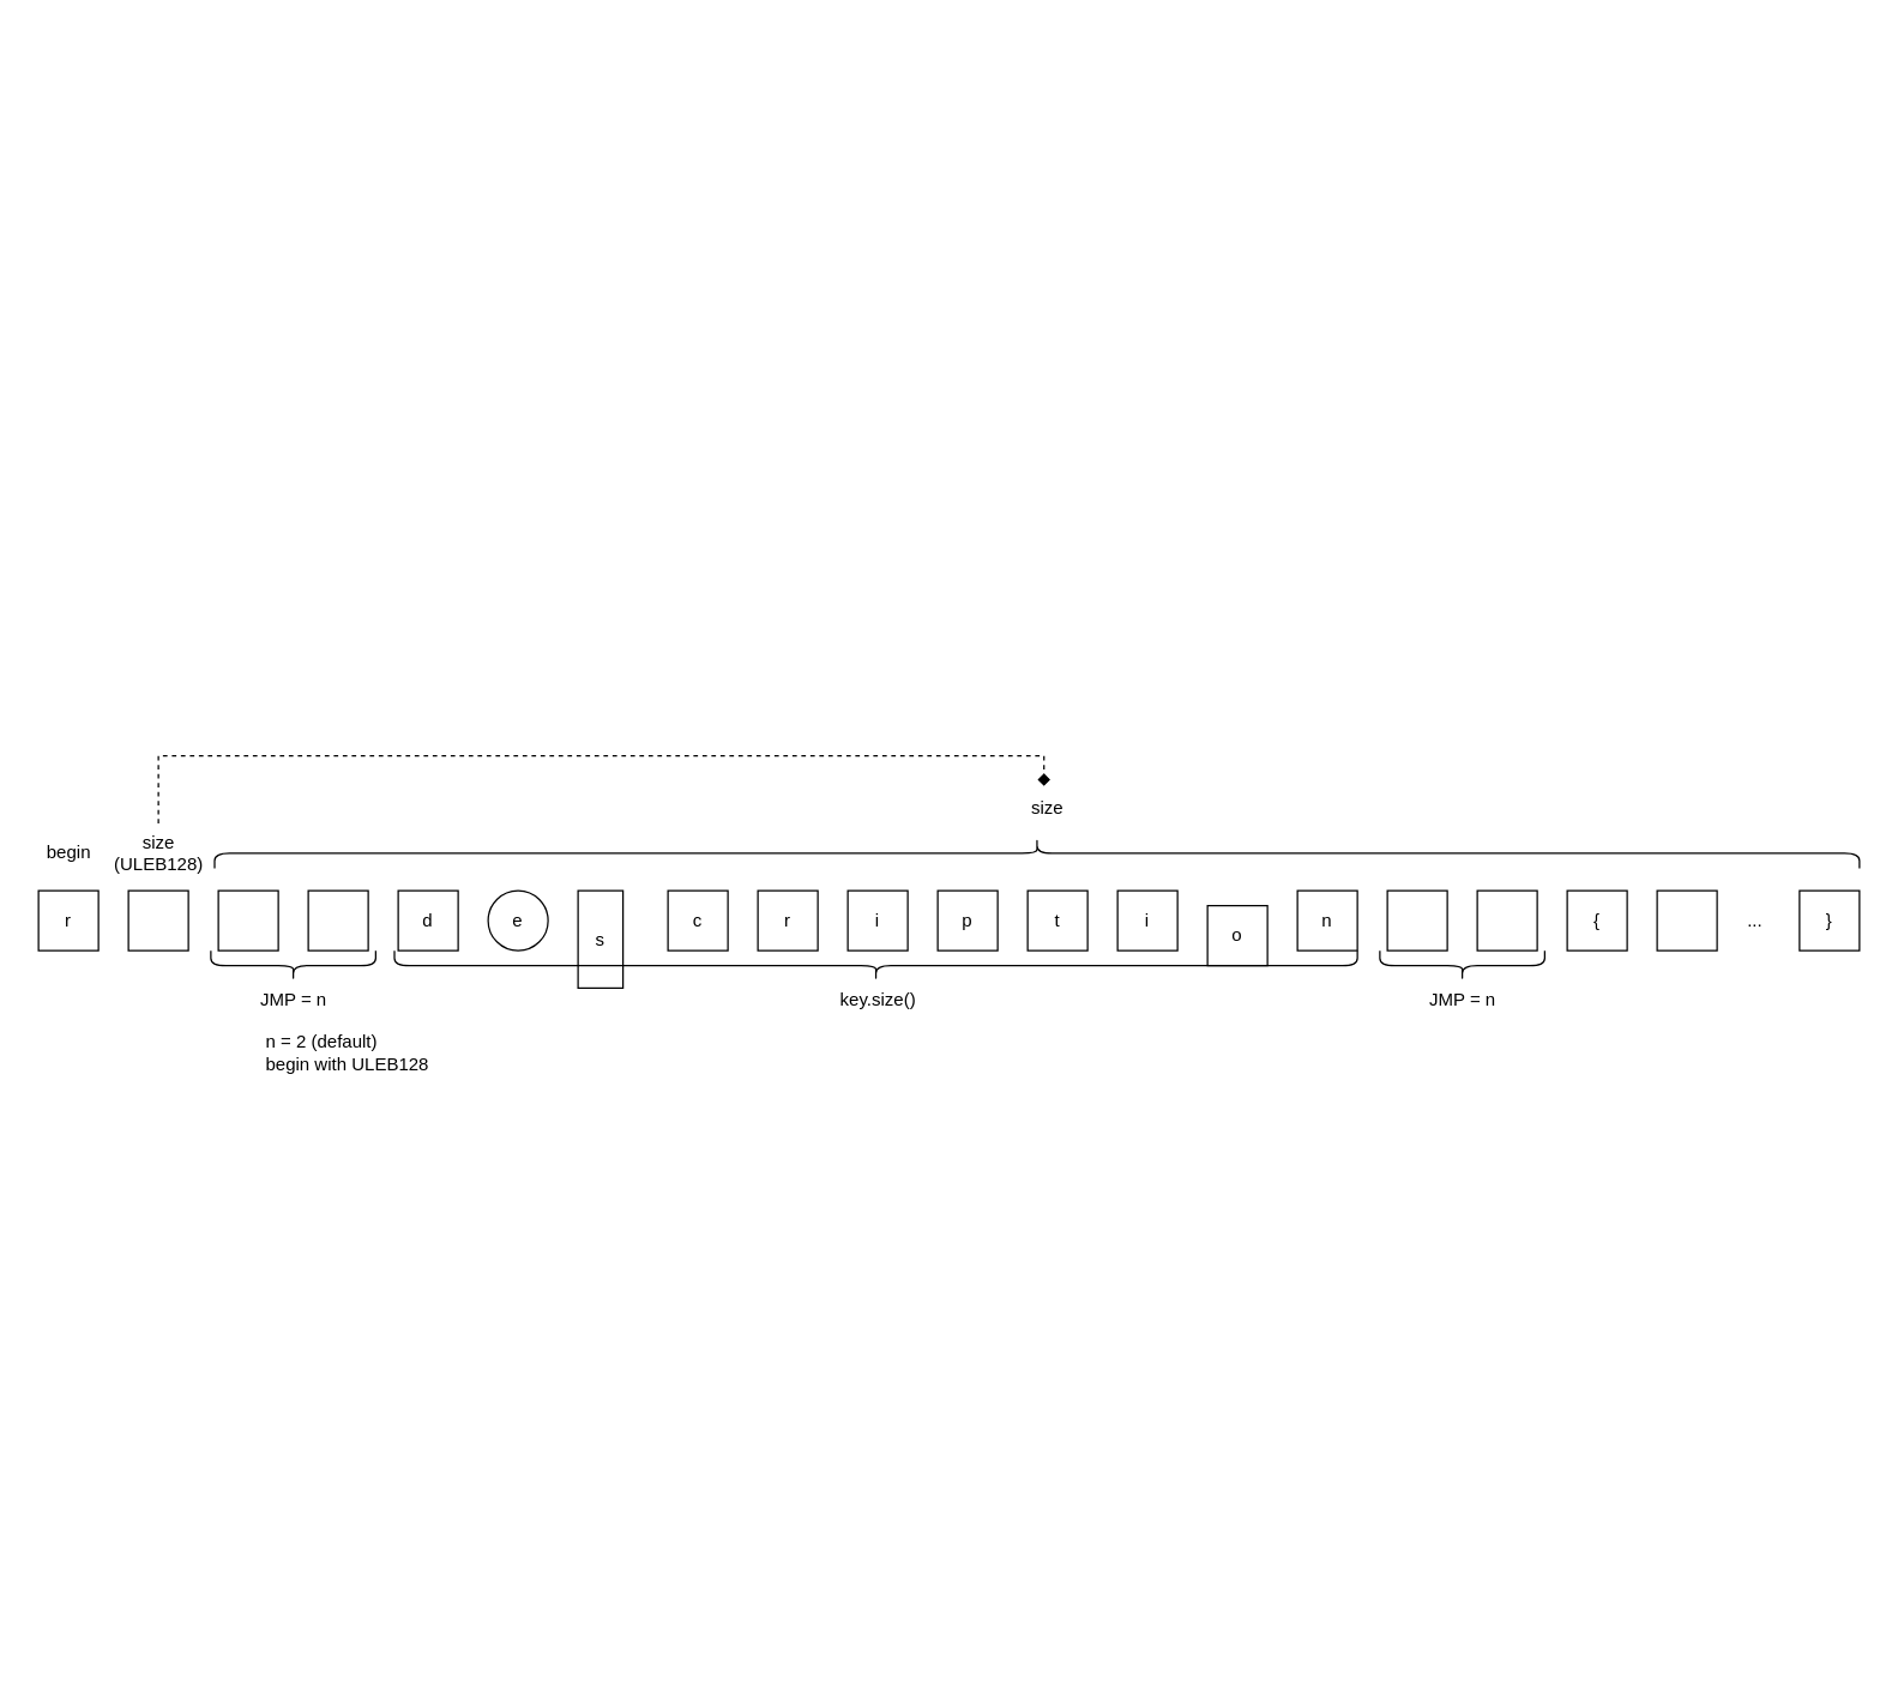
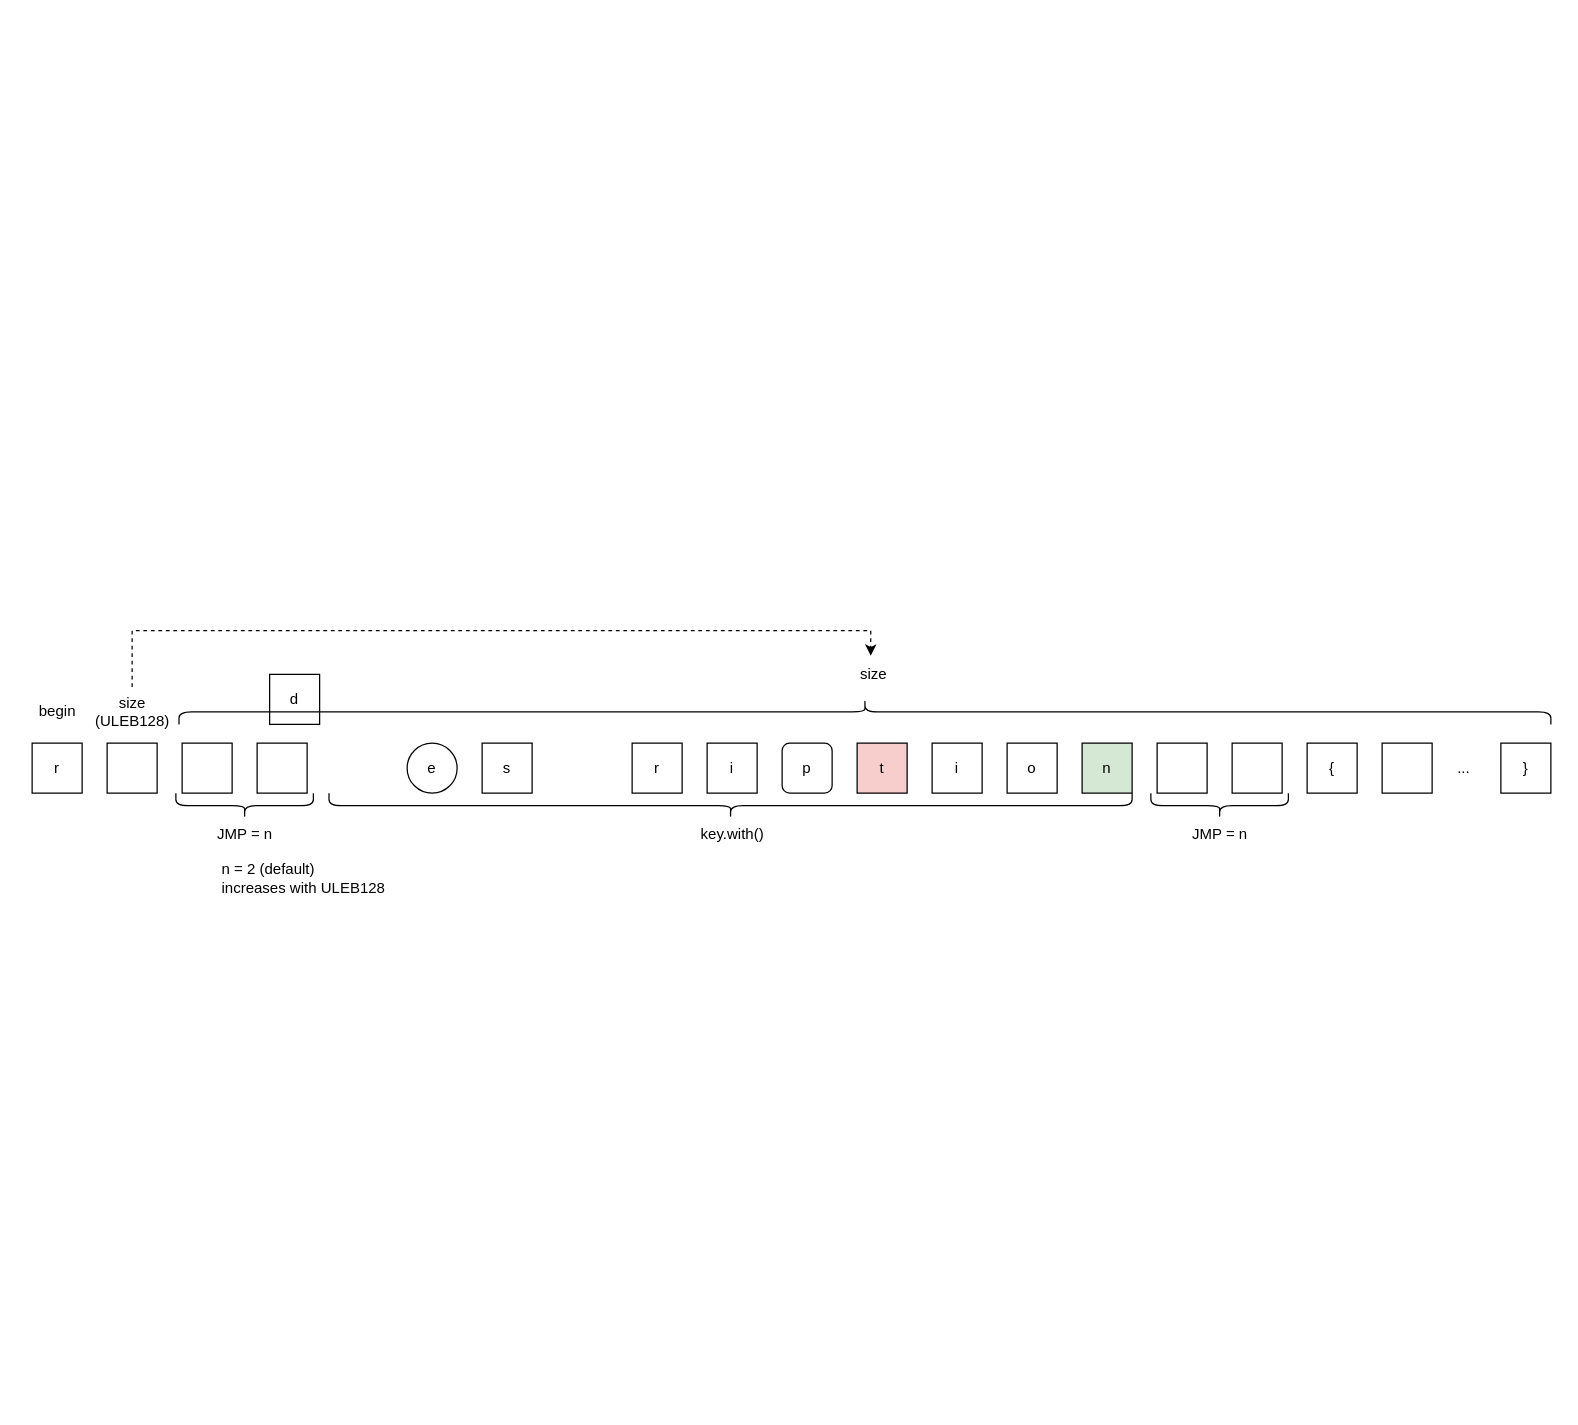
- <mxCell id="33" style="edgeStyle=orthogonalEdgeStyle;rounded=0;orthogonalLoop=1;jettySize=auto;html=1;entryX=0.459;entryY=0.001;entryDx=0;entryDy=0;entryPerimeter=0;dashed=1;endArrow=diamond;" edge="1" parent="1" source="9" target="32"><mxGeometry relative="1" as="geometry"><Array as="points"><mxPoint x="105" y="504" /><mxPoint x="696" y="504" /></Array></mxGeometry></mxCell>
+ <mxCell id="33" style="edgeStyle=orthogonalEdgeStyle;rounded=0;orthogonalLoop=1;jettySize=auto;html=1;entryX=0.459;entryY=0.001;entryDx=0;entryDy=0;entryPerimeter=0;dashed=1;" edge="1" parent="1" source="9" target="32"><mxGeometry relative="1" as="geometry"><Array as="points"><mxPoint x="105" y="504" /><mxPoint x="696" y="504" /></Array></mxGeometry></mxCell>
- <mxCell id="6" value="d" style="rounded=0;whiteSpace=wrap;html=1;" vertex="1" parent="1"><mxGeometry x="265" y="594" width="40" height="40" as="geometry" /></mxCell>
+ <mxCell id="6" value="d" style="rounded=0;whiteSpace=wrap;html=1;" vertex="1" parent="1"><mxGeometry x="215" y="539" width="40" height="40" as="geometry" /></mxCell>
- <mxCell id="11" value="c" style="rounded=0;whiteSpace=wrap;html=1;" vertex="1" parent="1"><mxGeometry x="445" y="594" width="40" height="40" as="geometry" /></mxCell>
- <mxCell id="14" value="p" style="rounded=0;whiteSpace=wrap;html=1;" vertex="1" parent="1"><mxGeometry x="625" y="594" width="40" height="40" as="geometry" /></mxCell>
+ <mxCell id="14" value="p" style="whiteSpace=wrap;html=1;rounded=1;" vertex="1" parent="1"><mxGeometry x="625" y="594" width="40" height="40" as="geometry" /></mxCell>
- <mxCell id="15" value="t" style="rounded=0;whiteSpace=wrap;html=1;" vertex="1" parent="1"><mxGeometry x="685" y="594" width="40" height="40" as="geometry" /></mxCell>
+ <mxCell id="15" value="t" style="rounded=0;whiteSpace=wrap;html=1;fillColor=#f8cecc;" vertex="1" parent="1"><mxGeometry x="685" y="594" width="40" height="40" as="geometry" /></mxCell>
- <mxCell id="18" value="n" style="rounded=0;whiteSpace=wrap;html=1;" vertex="1" parent="1"><mxGeometry x="865" y="594" width="40" height="40" as="geometry" /></mxCell>
+ <mxCell id="18" value="n" style="rounded=0;whiteSpace=wrap;html=1;fillColor=#d5e8d4;" vertex="1" parent="1"><mxGeometry x="865" y="594" width="40" height="40" as="geometry" /></mxCell>
- <mxCell id="17" value="o" style="rounded=0;whiteSpace=wrap;html=1;" vertex="1" parent="1"><mxGeometry x="805" y="604" width="40" height="40" as="geometry" /></mxCell>
+ <mxCell id="17" value="o" style="rounded=0;whiteSpace=wrap;html=1;" vertex="1" parent="1"><mxGeometry x="805" y="594" width="40" height="40" as="geometry" /></mxCell>
- <mxCell id="8" value="s" style="rounded=0;whiteSpace=wrap;html=1;" vertex="1" parent="1"><mxGeometry x="385" y="594" width="30" height="65" as="geometry" /></mxCell>
+ <mxCell id="8" value="s" style="rounded=0;whiteSpace=wrap;html=1;" vertex="1" parent="1"><mxGeometry x="385" y="594" width="40" height="40" as="geometry" /></mxCell>
- <mxCell id="22" value="key.size()" style="text;html=1;align=center;verticalAlign=middle;resizable=0;points=[];autosize=1;strokeColor=none;fillColor=none;" vertex="1" parent="1"><mxGeometry x="550" y="652" width="70" height="30" as="geometry" /></mxCell>
+ <mxCell id="22" value="key.with()" style="text;html=1;align=center;verticalAlign=middle;resizable=0;points=[];autosize=1;strokeColor=none;fillColor=none;" vertex="1" parent="1"><mxGeometry x="550" y="652" width="70" height="30" as="geometry" /></mxCell>
- <mxCell id="34" value="n = 2 (default)&lt;div&gt;begin with ULEB128&lt;/div&gt;" style="text;html=1;align=left;verticalAlign=middle;resizable=0;points=[];autosize=1;strokeColor=none;fillColor=none;" vertex="1" parent="1"><mxGeometry x="175" y="682" width="150" height="40" as="geometry" /></mxCell>
+ <mxCell id="34" value="n = 2 (default)&lt;div&gt;increases with ULEB128&lt;/div&gt;" style="text;html=1;align=left;verticalAlign=middle;resizable=0;points=[];autosize=1;strokeColor=none;fillColor=none;" vertex="1" parent="1"><mxGeometry x="175" y="682" width="150" height="40" as="geometry" /></mxCell>
